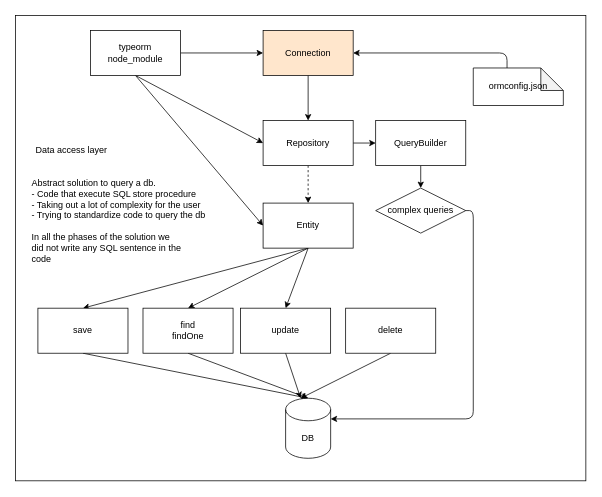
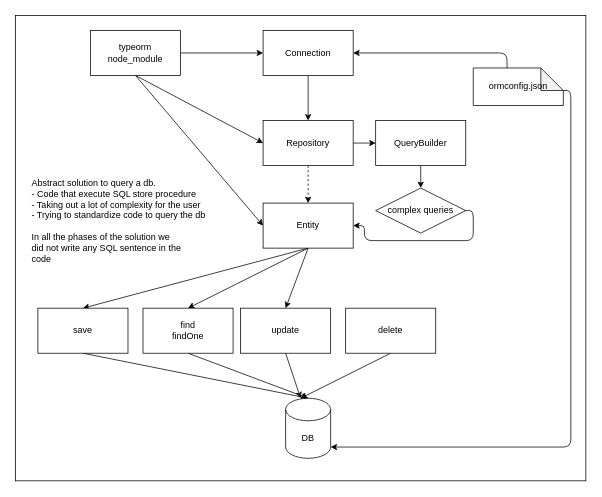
- <mxCell id="8" value="Connection" style="rounded=0;whiteSpace=wrap;html=1;fillColor=#ffe6cc;" parent="1" vertex="1"><mxGeometry x="350" y="40" width="120" height="60" as="geometry" /></mxCell>
+ <mxCell id="8" value="Connection" style="rounded=0;whiteSpace=wrap;html=1;" parent="1" vertex="1"><mxGeometry x="350" y="40" width="120" height="60" as="geometry" /></mxCell>
+ <mxCell id="31" style="edgeStyle=orthogonalEdgeStyle;html=1;exitX=0;exitY=0;exitDx=120;exitDy=30;exitPerimeter=0;entryX=1;entryY=1;entryDx=0;entryDy=-15;entryPerimeter=0;" parent="1" source="32" target="24" edge="1"><mxGeometry relative="1" as="geometry"><mxPoint x="700" y="110" as="targetPoint" /></mxGeometry></mxCell>
- <mxCell id="25" value="Data access layer" style="text;html=1;strokeColor=none;fillColor=none;align=center;verticalAlign=middle;whiteSpace=wrap;rounded=0;" parent="1" vertex="1"><mxGeometry x="40" y="190" width="110" height="20" as="geometry" /></mxCell>
- <mxCell id="27" style="edgeStyle=orthogonalEdgeStyle;html=1;exitX=1;exitY=0.5;exitDx=0;exitDy=0;entryX=1;entryY=0;entryDx=0;entryDy=27.5;entryPerimeter=0;" parent="1" source="29" target="24" edge="1"><mxGeometry relative="1" as="geometry" /></mxCell>
+ <mxCell id="27" style="edgeStyle=orthogonalEdgeStyle;html=1;exitX=1;exitY=0.5;exitDx=0;exitDy=0;" parent="1" source="29" target="6" edge="1"><mxGeometry relative="1" as="geometry" /></mxCell>
